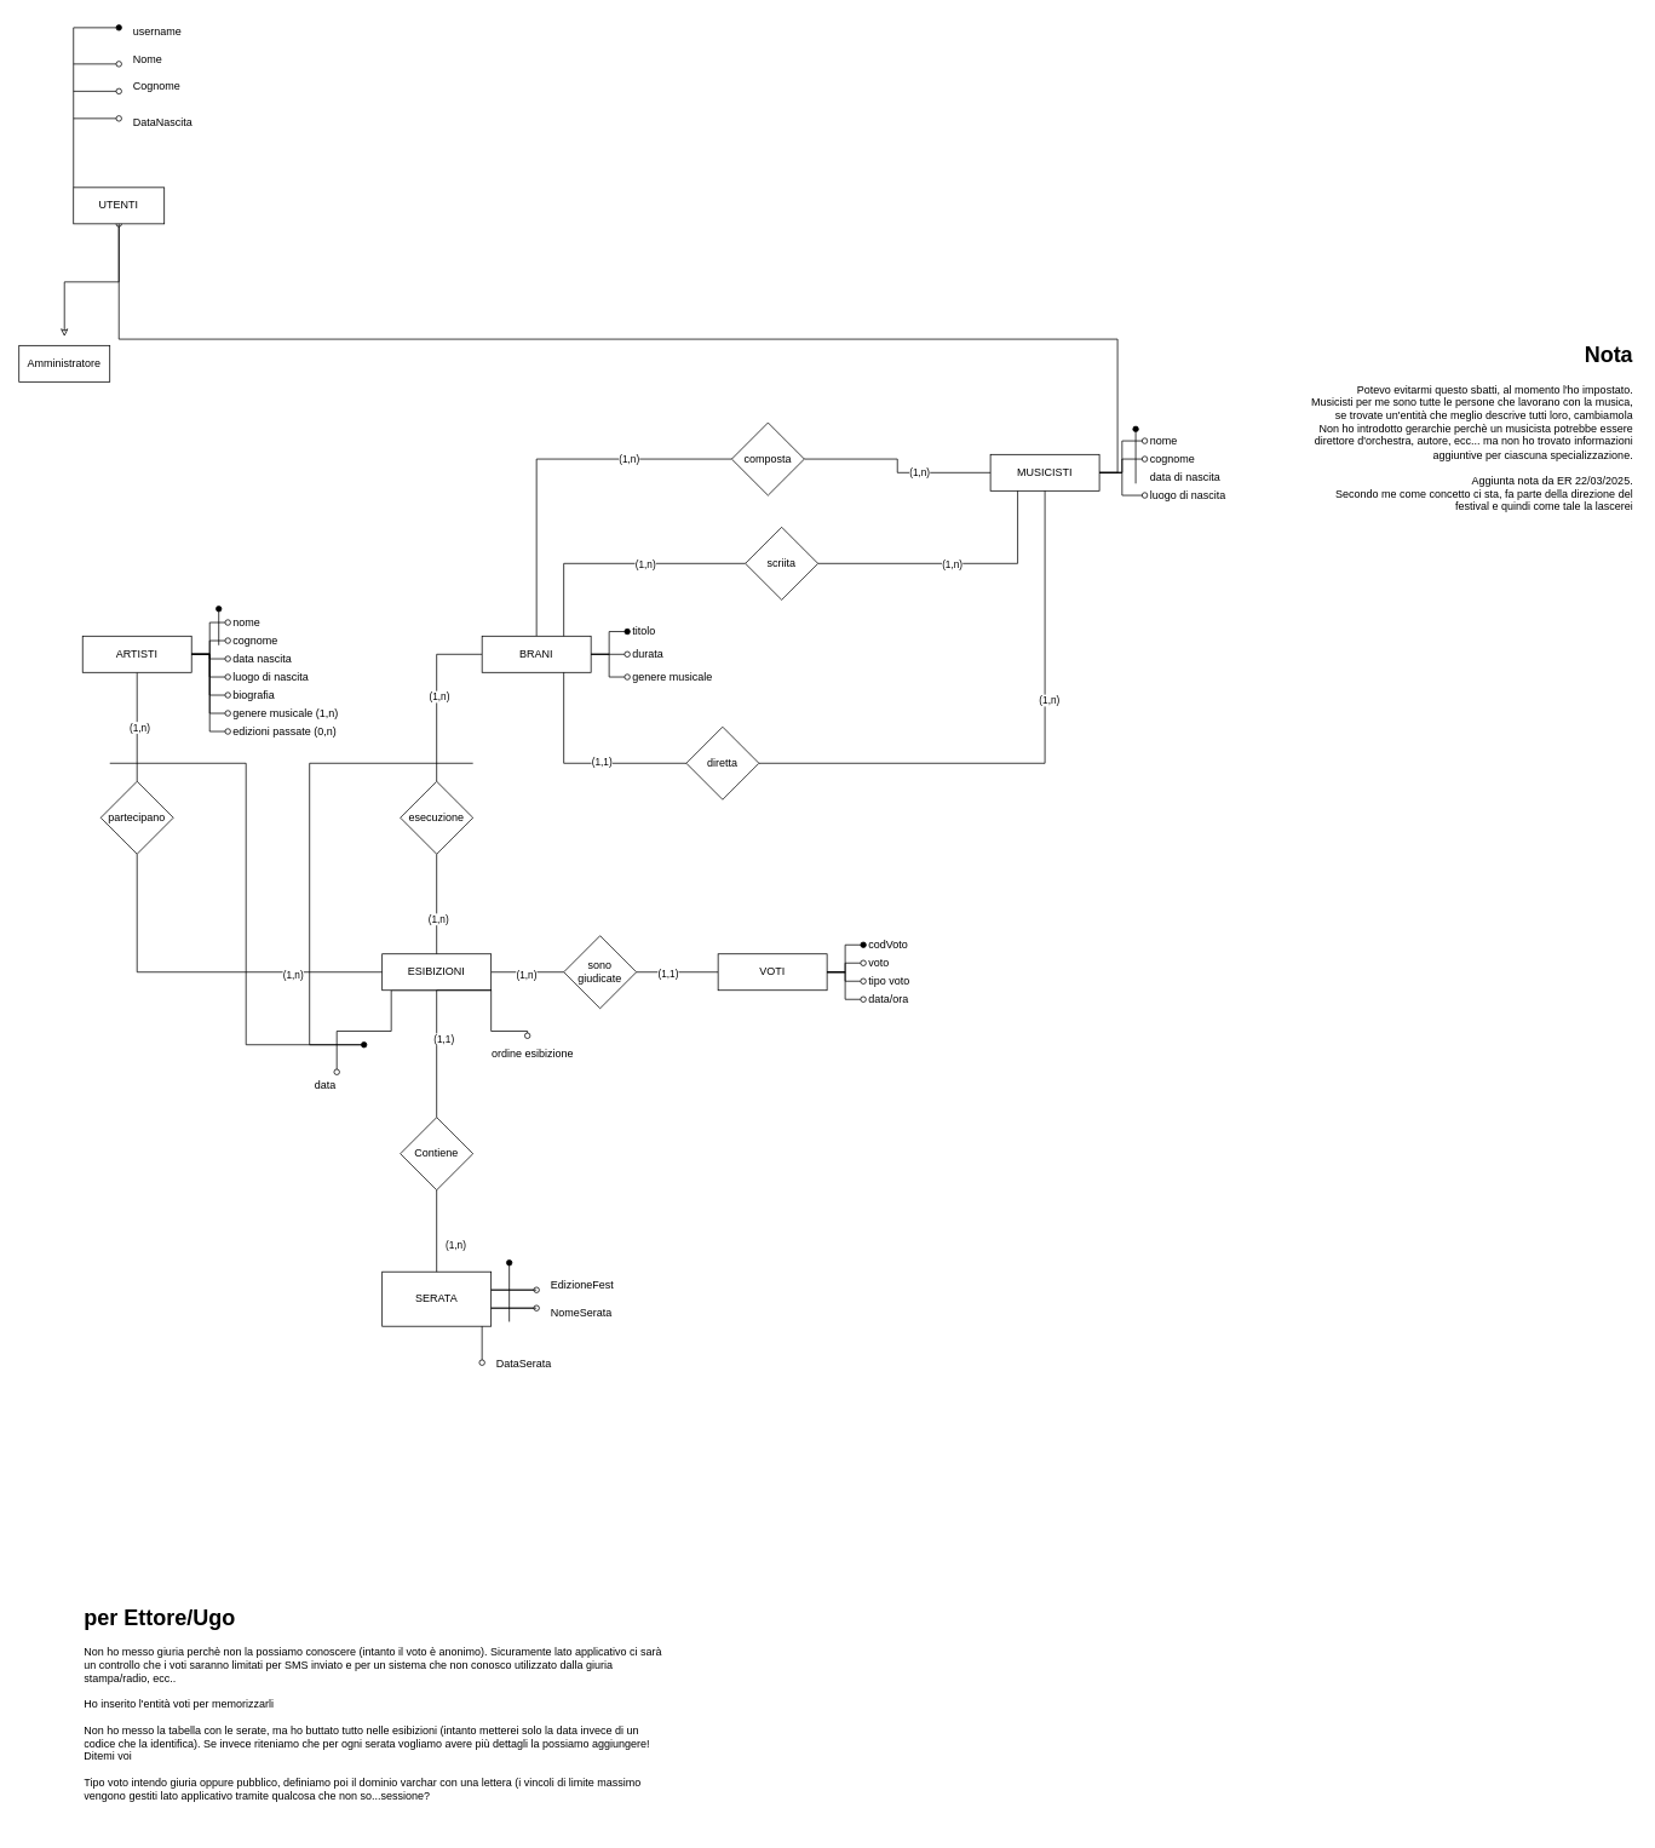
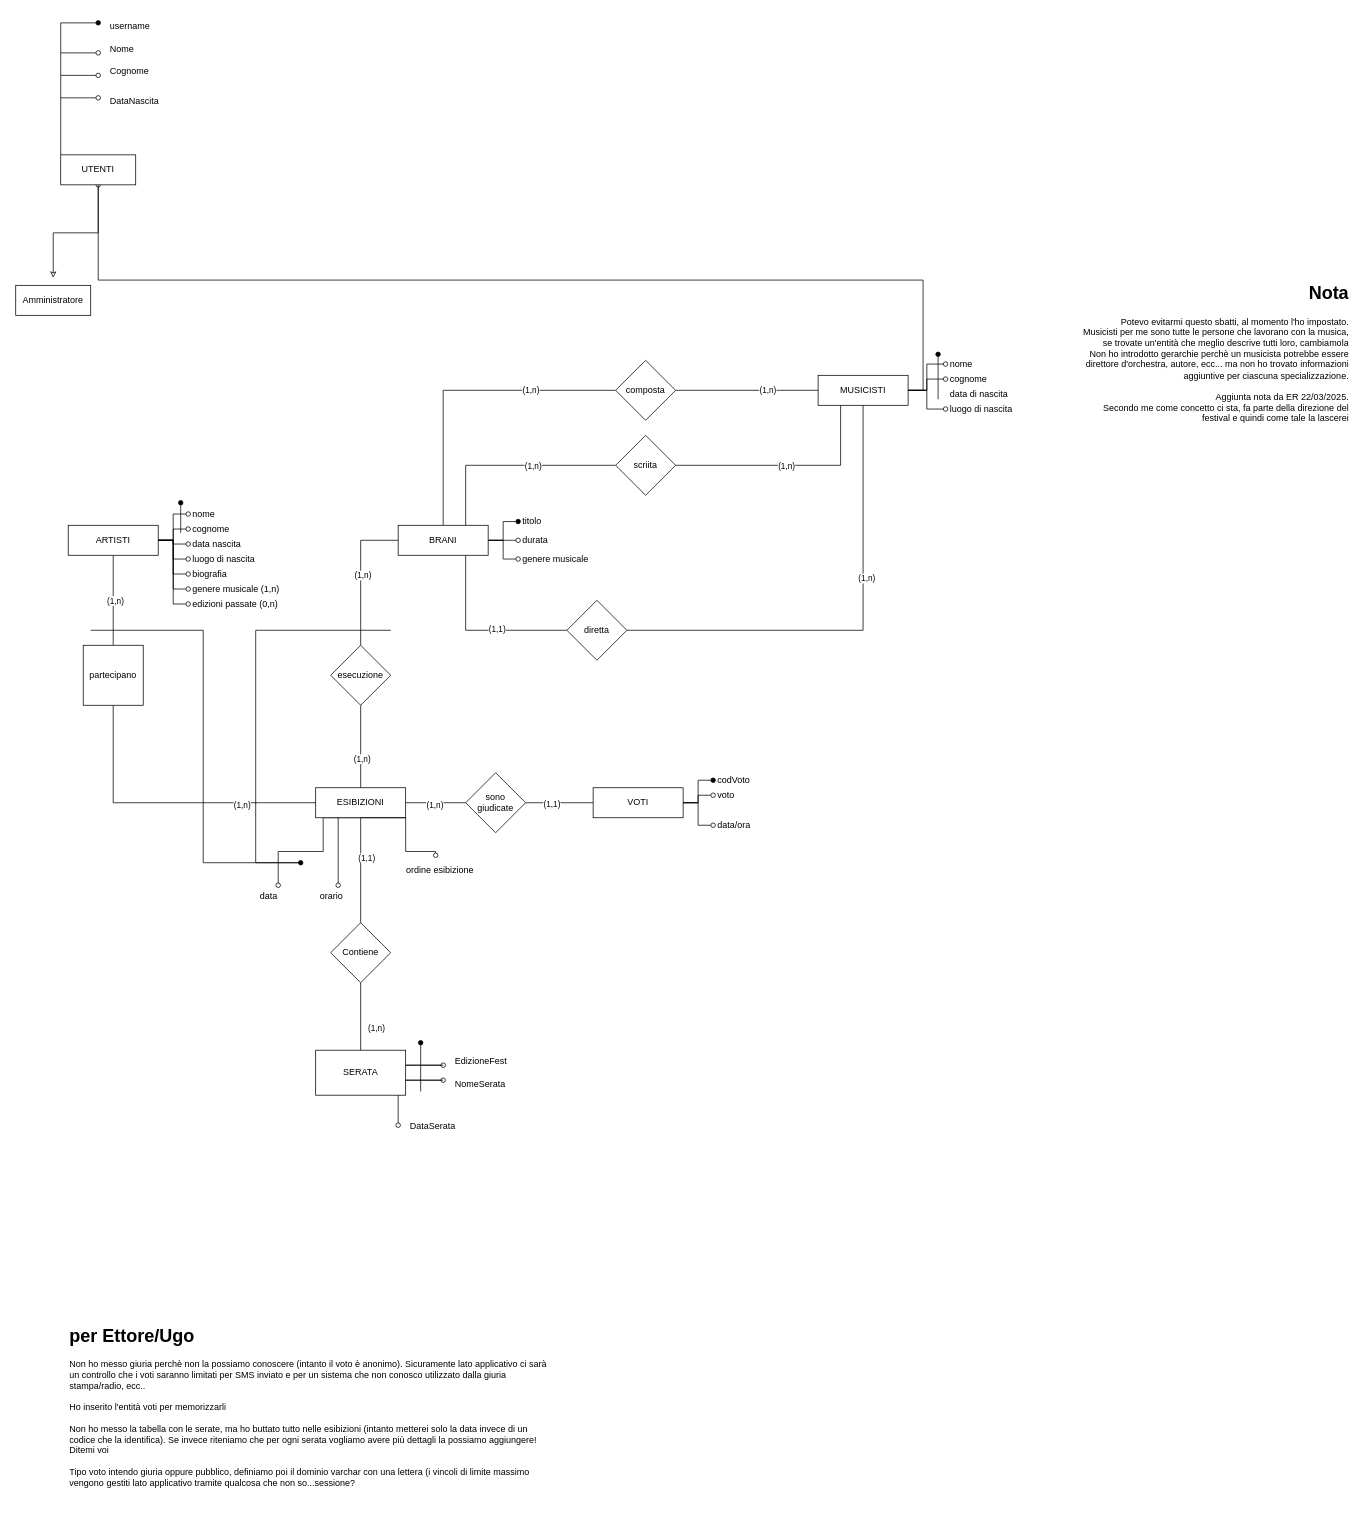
- <mxCell id="76" value="composta" style="rhombus;whiteSpace=wrap;html=1;" parent="1" vertex="1"><mxGeometry x="805" y="465" width="80" height="80" as="geometry" /></mxCell>
+ <mxCell id="76" value="composta" style="rhombus;whiteSpace=wrap;html=1;" parent="1" vertex="1"><mxGeometry x="820" y="480" width="80" height="80" as="geometry" /></mxCell>
- <mxCell id="39" value="partecipano" style="rhombus;whiteSpace=wrap;html=1;" parent="1" vertex="1"><mxGeometry x="110" y="860" width="80" height="80" as="geometry" /></mxCell>
+ <mxCell id="39" value="partecipano" style="whiteSpace=wrap;html=1;rounded=0;" parent="1" vertex="1"><mxGeometry x="110" y="860" width="80" height="80" as="geometry" /></mxCell>
- <mxCell id="49" style="edgeStyle=orthogonalEdgeStyle;rounded=0;orthogonalLoop=1;jettySize=auto;html=1;exitX=1;exitY=0.5;exitDx=0;exitDy=0;entryX=0;entryY=0.5;entryDx=0;entryDy=0;endArrow=oval;endFill=0;" parent="1" source="44" target="50" edge="1"><mxGeometry relative="1" as="geometry" /></mxCell>
- <mxCell id="50" value="tipo voto" style="text;html=1;align=left;verticalAlign=middle;whiteSpace=wrap;rounded=0;spacingLeft=4;" parent="1" vertex="1"><mxGeometry x="950" y="1070" width="60" height="20" as="geometry" /></mxCell>
+ <mxCell id="58" style="edgeStyle=orthogonalEdgeStyle;rounded=0;orthogonalLoop=1;jettySize=auto;html=1;endArrow=oval;endFill=0;" parent="1" source="33" target="59" edge="1"><mxGeometry relative="1" as="geometry"><Array as="points"><mxPoint x="450" y="1160" /><mxPoint x="450" y="1160" /></Array></mxGeometry></mxCell>
+ <mxCell id="59" value="orario" style="text;html=1;align=left;verticalAlign=middle;whiteSpace=wrap;rounded=0;spacingLeft=4;" parent="1" vertex="1"><mxGeometry x="420" y="1180" width="60" height="30" as="geometry" /></mxCell>
